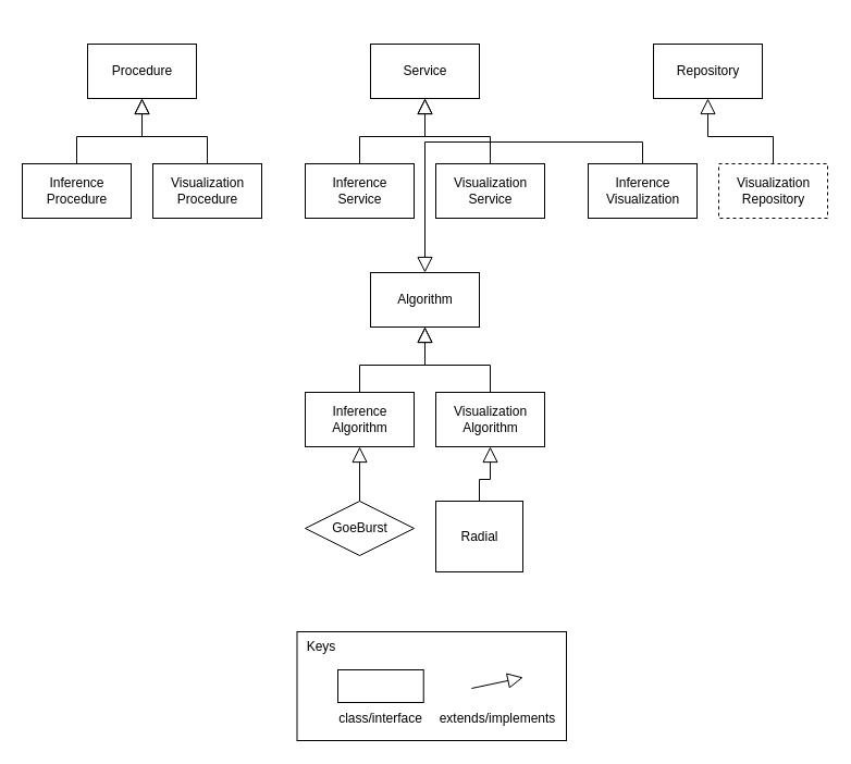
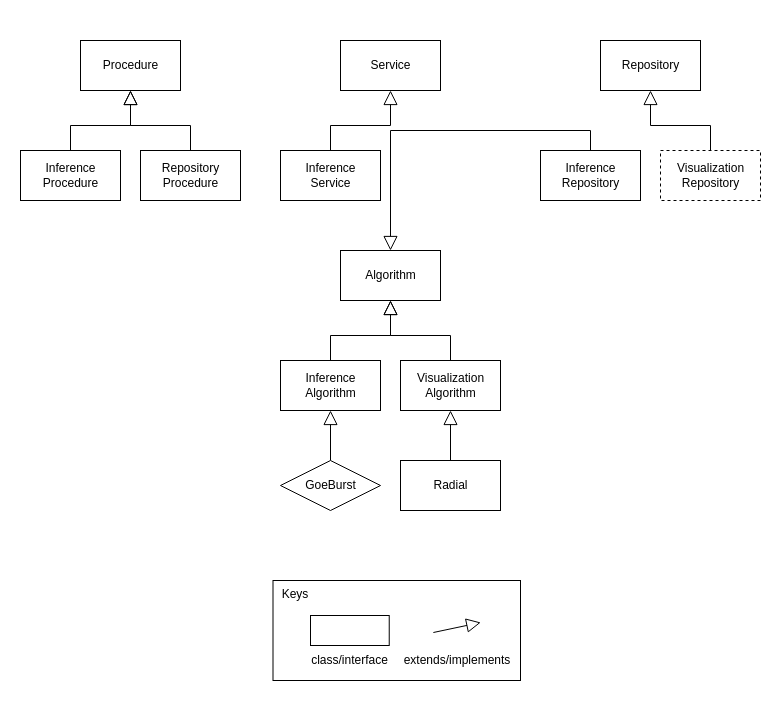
- <mxCell id="21" style="edgeStyle=orthogonalEdgeStyle;rounded=0;orthogonalLoop=1;jettySize=auto;html=1;exitX=0.5;exitY=0;exitDx=0;exitDy=0;entryX=0.5;entryY=1;entryDx=0;entryDy=0;endArrow=block;endFill=0;endSize=12;" parent="1" source="22" target="18" edge="1"><mxGeometry relative="1" as="geometry" /></mxCell>
- <mxCell id="17" value="Visualization&lt;br&gt;Procedure" style="html=1;" parent="1" vertex="1"><mxGeometry x="140" y="150" width="100" height="50" as="geometry" /></mxCell>
+ <mxCell id="17" value="Repository&lt;br&gt;Procedure" style="html=1;" parent="1" vertex="1"><mxGeometry x="140" y="150" width="100" height="50" as="geometry" /></mxCell>
- <mxCell id="22" value="Visualization&lt;br&gt;Service" style="html=1;" parent="1" vertex="1"><mxGeometry x="400" y="150" width="100" height="50" as="geometry" /></mxCell>
- <mxCell id="25" value="Inference&lt;br&gt;Visualization" style="html=1;" parent="1" vertex="1"><mxGeometry x="540" y="150" width="100" height="50" as="geometry" /></mxCell>
+ <mxCell id="25" value="Inference&lt;br&gt;Repository" style="html=1;" parent="1" vertex="1"><mxGeometry x="540" y="150" width="100" height="50" as="geometry" /></mxCell>
- <mxCell id="12" value="Radial" style="html=1;" parent="1" vertex="1"><mxGeometry x="400" y="460" width="80" height="65" as="geometry" /></mxCell>
+ <mxCell id="12" value="Radial" style="html=1;" parent="1" vertex="1"><mxGeometry x="400" y="460" width="100" height="50" as="geometry" /></mxCell>
